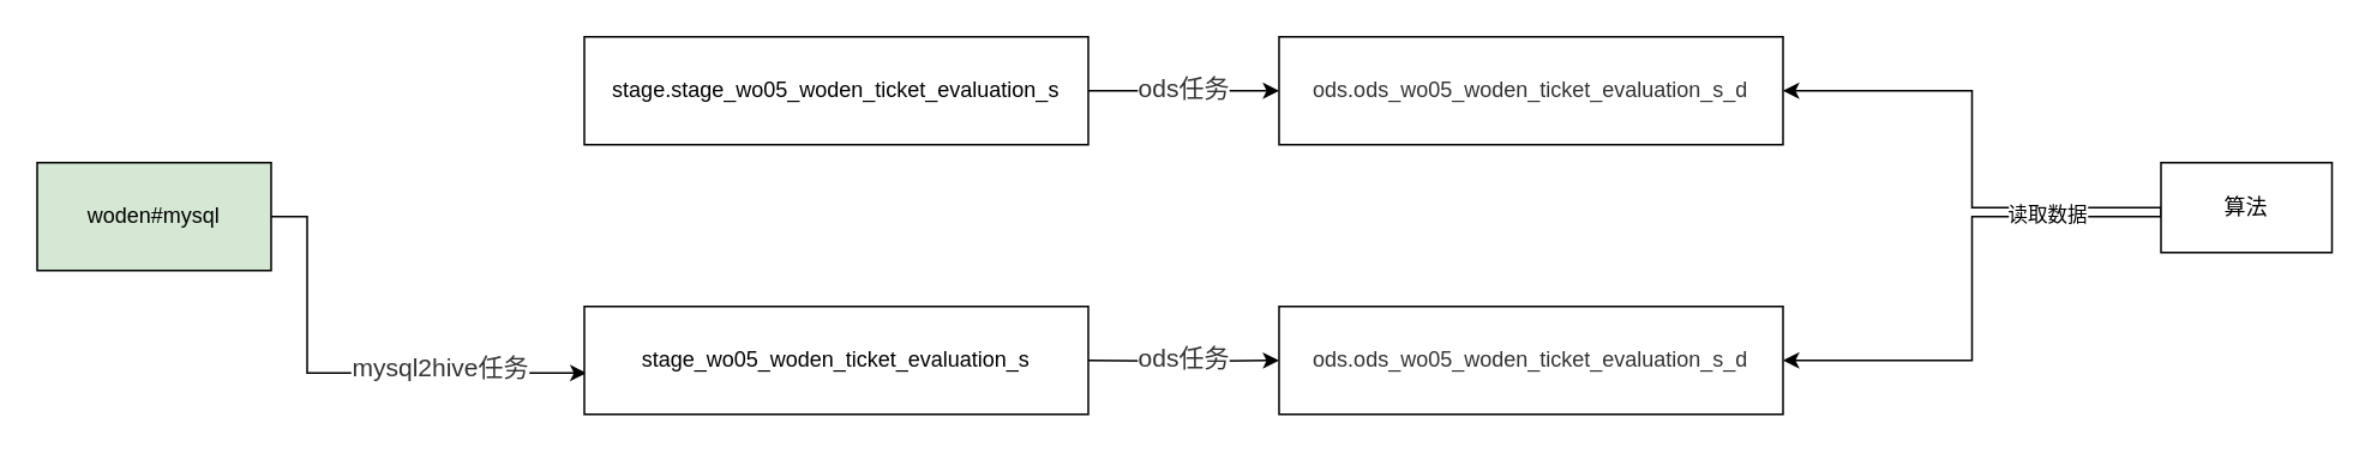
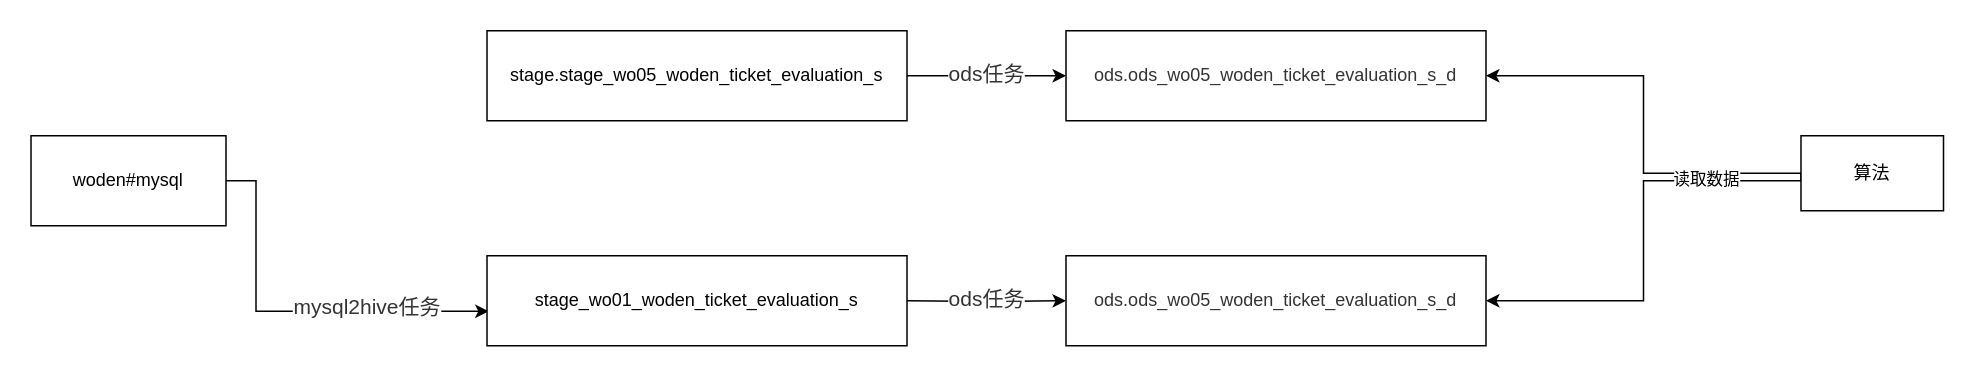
- <mxCell id="3" value="woden#mysql" style="rounded=0;whiteSpace=wrap;html=1;fillColor=#d5e8d4;" vertex="1" parent="1"><mxGeometry x="20" y="90" width="130" height="60" as="geometry" /></mxCell>
+ <mxCell id="3" value="woden#mysql" style="rounded=0;whiteSpace=wrap;html=1;" vertex="1" parent="1"><mxGeometry x="20" y="90" width="130" height="60" as="geometry" /></mxCell>
- <mxCell id="6" value="stage_wo05_woden_ticket_evaluation_s" style="rounded=0;whiteSpace=wrap;html=1;" vertex="1" parent="1"><mxGeometry x="324" y="170" width="280" height="60" as="geometry" /></mxCell>
+ <mxCell id="6" value="stage_wo01_woden_ticket_evaluation_s" style="rounded=0;whiteSpace=wrap;html=1;" vertex="1" parent="1"><mxGeometry x="324" y="170" width="280" height="60" as="geometry" /></mxCell>
